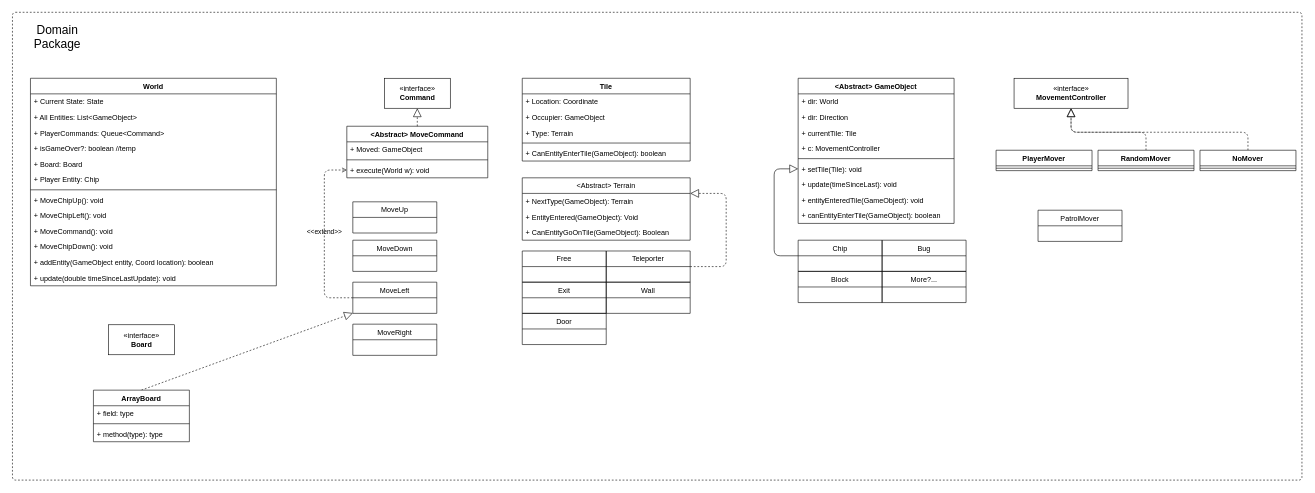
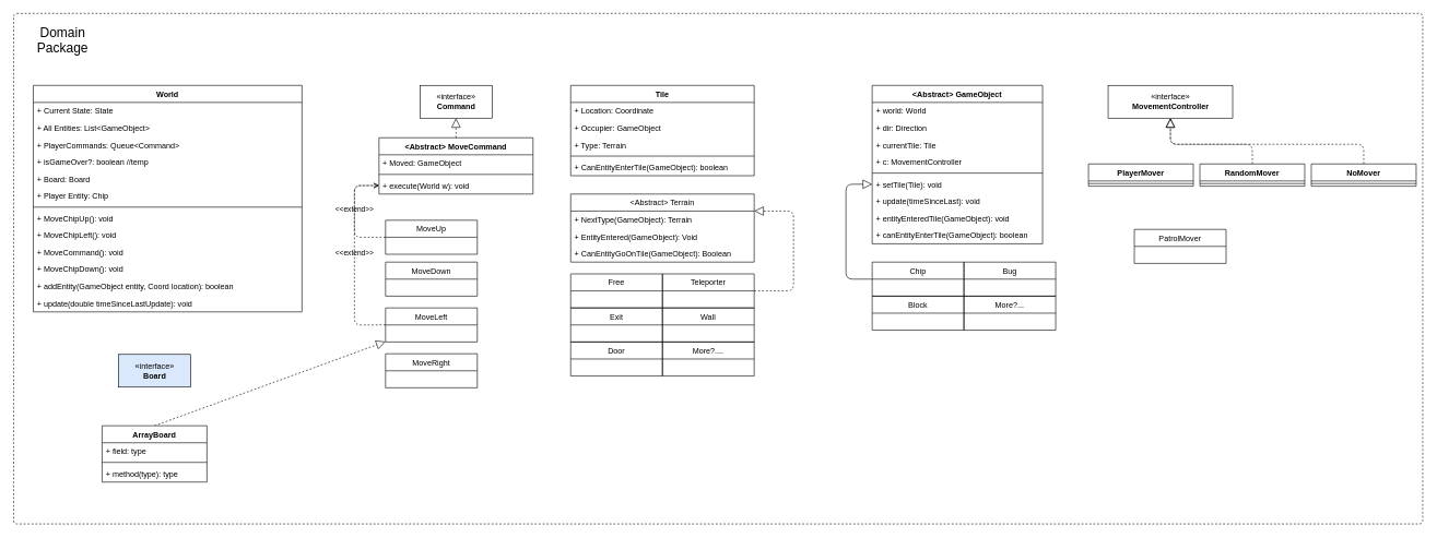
- <mxCell id="47" value="+ dir: World" style="text;strokeColor=none;fillColor=none;align=left;verticalAlign=top;spacingLeft=4;spacingRight=4;overflow=hidden;rotatable=0;points=[[0,0.5],[1,0.5]];portConstraint=eastwest;" vertex="1" parent="46"><mxGeometry y="26" width="260" height="26" as="geometry" /></mxCell>
+ <mxCell id="47" value="+ world: World" style="text;strokeColor=none;fillColor=none;align=left;verticalAlign=top;spacingLeft=4;spacingRight=4;overflow=hidden;rotatable=0;points=[[0,0.5],[1,0.5]];portConstraint=eastwest;" vertex="1" parent="46"><mxGeometry y="26" width="260" height="26" as="geometry" /></mxCell>
+ <mxCell id="28" value="&amp;lt;&amp;lt;extend&amp;gt;&amp;gt;" style="html=1;verticalAlign=bottom;labelBackgroundColor=none;endArrow=open;endFill=0;dashed=1;entryX=0;entryY=0.5;entryDx=0;entryDy=0;exitX=0;exitY=0.5;exitDx=0;exitDy=0;" edge="1" parent="1" source="25" target="22"><mxGeometry width="160" relative="1" as="geometry"><mxPoint x="380" y="390" as="sourcePoint" /><mxPoint x="540" y="390" as="targetPoint" /><Array as="points"><mxPoint x="540" y="362" /><mxPoint x="540" y="283" /></Array></mxGeometry></mxCell>
+ <mxCell id="61" value="More?...." style="swimlane;fontStyle=0;childLayout=stackLayout;horizontal=1;startSize=26;fillColor=none;horizontalStack=0;resizeParent=1;resizeParentMax=0;resizeLast=0;collapsible=1;marginBottom=0;" vertex="1" parent="1"><mxGeometry x="1010" y="522" width="140" height="52" as="geometry" /></mxCell>
- <mxCell id="72" value="«interface»&lt;br&gt;&lt;b&gt;Board&lt;/b&gt;" style="html=1;" vertex="1" parent="1"><mxGeometry x="180" y="541" width="110" height="50" as="geometry" /></mxCell>
+ <mxCell id="72" value="«interface»&lt;br&gt;&lt;b&gt;Board&lt;/b&gt;" style="html=1;fillColor=#dae8fc;" vertex="1" parent="1"><mxGeometry x="180" y="541" width="110" height="50" as="geometry" /></mxCell>
